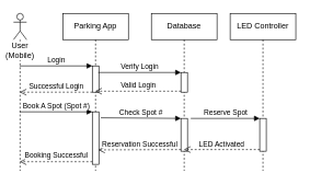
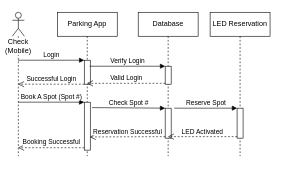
- <mxCell id="16" value="LED Controller" style="shape=umlLifeline;perimeter=lifelinePerimeter;whiteSpace=wrap;html=1;container=1;collapsible=0;recursiveResize=0;outlineConnect=0;" vertex="1" parent="1"><mxGeometry x="350" y="20" width="100" height="240" as="geometry" /></mxCell>
+ <mxCell id="16" value="LED Reservation" style="shape=umlLifeline;perimeter=lifelinePerimeter;whiteSpace=wrap;html=1;container=1;collapsible=0;recursiveResize=0;outlineConnect=0;" vertex="1" parent="1"><mxGeometry x="350" y="20" width="100" height="240" as="geometry" /></mxCell>
- <mxCell id="2" value="User (Mobile)" style="shape=umlLifeline;participant=umlActor;perimeter=lifelinePerimeter;whiteSpace=wrap;html=1;container=1;collapsible=0;recursiveResize=0;verticalAlign=top;spacingTop=36;labelBackgroundColor=#ffffff;outlineConnect=0;" vertex="1" parent="1"><mxGeometry x="20" y="20" width="20" height="240" as="geometry" /></mxCell>
+ <mxCell id="2" value="Check (Mobile)" style="shape=umlLifeline;participant=umlActor;perimeter=lifelinePerimeter;whiteSpace=wrap;html=1;container=1;collapsible=0;recursiveResize=0;verticalAlign=top;spacingTop=36;labelBackgroundColor=#ffffff;outlineConnect=0;" vertex="1" parent="1"><mxGeometry x="20" y="20" width="20" height="240" as="geometry" /></mxCell>
